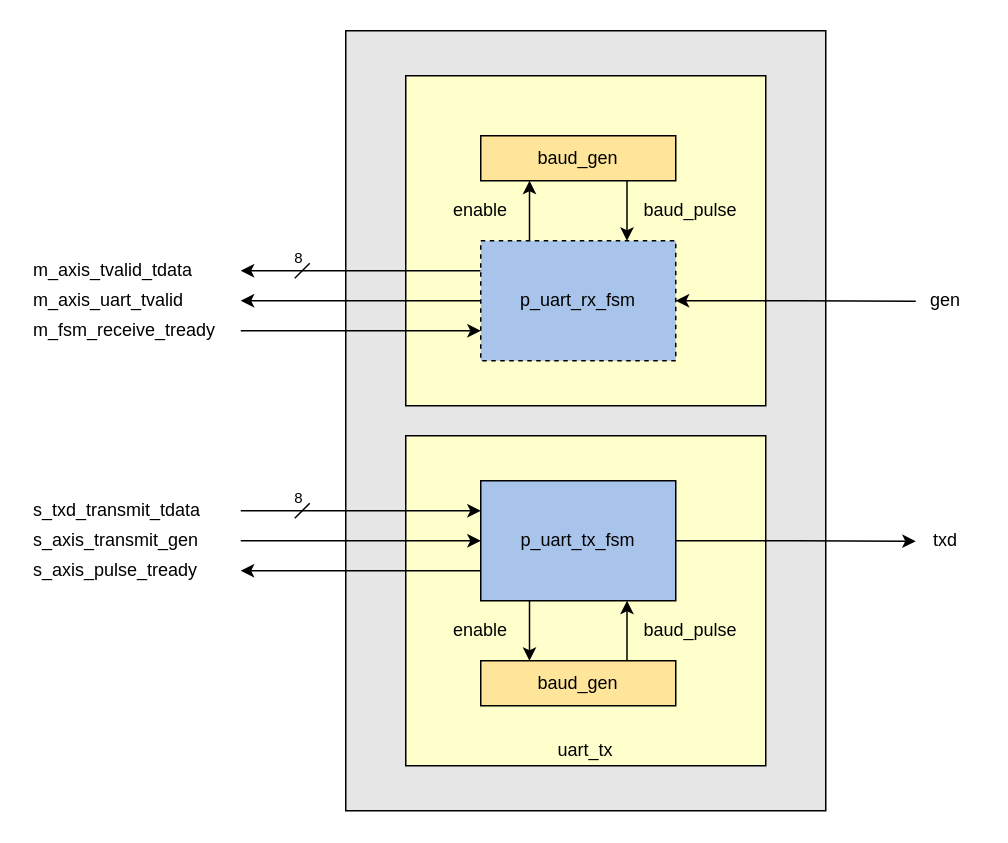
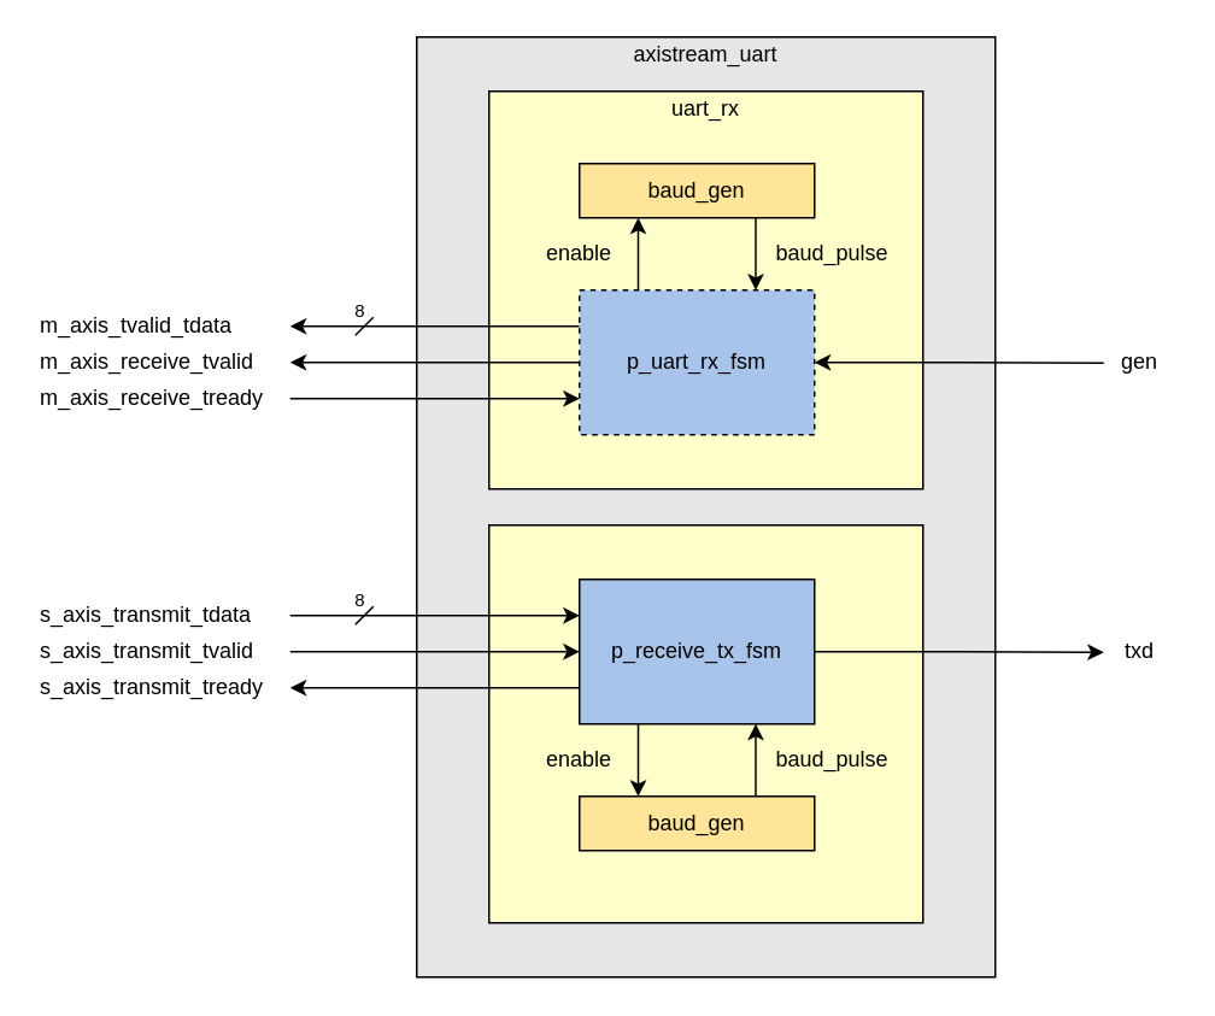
+ <mxCell id="39" value="axistream_uart" style="text;html=1;strokeColor=none;fillColor=none;align=center;verticalAlign=middle;whiteSpace=wrap;rounded=0;fontSize=12;" parent="1" vertex="1"><mxGeometry x="230" y="20" width="320" height="20" as="geometry" /></mxCell>
+ <mxCell id="38" value="uart_rx" style="text;html=1;strokeColor=none;fillColor=none;align=center;verticalAlign=middle;whiteSpace=wrap;rounded=0;fontSize=12;" parent="1" vertex="1"><mxGeometry x="270" y="50" width="240" height="20" as="geometry" /></mxCell>
- <mxCell id="31" value="m_axis_uart_tvalid" style="text;html=1;strokeColor=none;fillColor=none;align=left;verticalAlign=middle;whiteSpace=wrap;rounded=0;" parent="1" vertex="1"><mxGeometry x="20" y="190" width="140" height="20" as="geometry" /></mxCell>
+ <mxCell id="31" value="m_axis_receive_tvalid" style="text;html=1;strokeColor=none;fillColor=none;align=left;verticalAlign=middle;whiteSpace=wrap;rounded=0;" parent="1" vertex="1"><mxGeometry x="20" y="190" width="140" height="20" as="geometry" /></mxCell>
- <mxCell id="33" value="m_fsm_receive_tready" style="text;html=1;strokeColor=none;fillColor=none;align=left;verticalAlign=middle;whiteSpace=wrap;rounded=0;" parent="1" vertex="1"><mxGeometry x="20" y="210" width="140" height="20" as="geometry" /></mxCell>
+ <mxCell id="33" value="m_axis_receive_tready" style="text;html=1;strokeColor=none;fillColor=none;align=left;verticalAlign=middle;whiteSpace=wrap;rounded=0;" parent="1" vertex="1"><mxGeometry x="20" y="210" width="140" height="20" as="geometry" /></mxCell>
- <mxCell id="16" value="s_txd_transmit_tdata" style="text;html=1;strokeColor=none;fillColor=none;align=left;verticalAlign=middle;whiteSpace=wrap;rounded=0;" parent="1" vertex="1"><mxGeometry x="20" y="330" width="140" height="20" as="geometry" /></mxCell>
+ <mxCell id="16" value="s_axis_transmit_tdata" style="text;html=1;strokeColor=none;fillColor=none;align=left;verticalAlign=middle;whiteSpace=wrap;rounded=0;" parent="1" vertex="1"><mxGeometry x="20" y="330" width="140" height="20" as="geometry" /></mxCell>
- <mxCell id="15" value="s_axis_transmit_gen" style="text;html=1;strokeColor=none;fillColor=none;align=left;verticalAlign=middle;whiteSpace=wrap;rounded=0;" parent="1" vertex="1"><mxGeometry x="20" y="350" width="140" height="20" as="geometry" /></mxCell>
+ <mxCell id="15" value="s_axis_transmit_tvalid" style="text;html=1;strokeColor=none;fillColor=none;align=left;verticalAlign=middle;whiteSpace=wrap;rounded=0;" parent="1" vertex="1"><mxGeometry x="20" y="350" width="140" height="20" as="geometry" /></mxCell>
- <mxCell id="14" value="p_uart_tx_fsm" style="rounded=0;whiteSpace=wrap;html=1;fillColor=#A9C4EB;" parent="1" vertex="1"><mxGeometry x="320" y="320" width="130" height="80" as="geometry" /></mxCell>
+ <mxCell id="14" value="p_receive_tx_fsm" style="rounded=0;whiteSpace=wrap;html=1;fillColor=#A9C4EB;" parent="1" vertex="1"><mxGeometry x="320" y="320" width="130" height="80" as="geometry" /></mxCell>
- <mxCell id="17" value="s_axis_pulse_tready" style="text;html=1;strokeColor=none;fillColor=none;align=left;verticalAlign=middle;whiteSpace=wrap;rounded=0;" parent="1" vertex="1"><mxGeometry x="20" y="370" width="140" height="20" as="geometry" /></mxCell>
+ <mxCell id="17" value="s_axis_transmit_tready" style="text;html=1;strokeColor=none;fillColor=none;align=left;verticalAlign=middle;whiteSpace=wrap;rounded=0;" parent="1" vertex="1"><mxGeometry x="20" y="370" width="140" height="20" as="geometry" /></mxCell>
- <mxCell id="37" value="uart_tx" style="text;html=1;strokeColor=none;fillColor=none;align=center;verticalAlign=middle;whiteSpace=wrap;rounded=0;fontSize=12;" parent="1" vertex="1"><mxGeometry x="270" y="490" width="240" height="20" as="geometry" /></mxCell>
